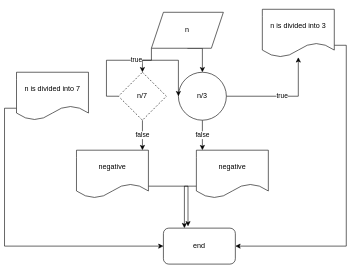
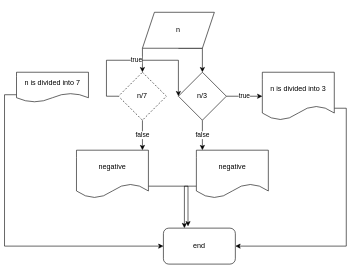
- <mxCell id="4" value="n" style="shape=parallelogram;perimeter=parallelogramPerimeter;whiteSpace=wrap;html=1;fixedSize=1;" vertex="1" parent="1"><mxGeometry x="245" y="20" width="120" height="60" as="geometry" /></mxCell>
+ <mxCell id="4" value="n" style="shape=parallelogram;perimeter=parallelogramPerimeter;whiteSpace=wrap;html=1;fixedSize=1;" vertex="1" parent="1"><mxGeometry x="230" y="20" width="120" height="60" as="geometry" /></mxCell>
- <mxCell id="12" value="n is divided into 3" style="shape=document;whiteSpace=wrap;html=1;boundedLbl=1;" vertex="1" parent="1"><mxGeometry x="430" y="15" width="120" height="80" as="geometry" /></mxCell>
+ <mxCell id="12" value="n is divided into 3" style="shape=document;whiteSpace=wrap;html=1;boundedLbl=1;" vertex="1" parent="1"><mxGeometry x="430" y="120" width="120" height="80" as="geometry" /></mxCell>
- <mxCell id="14" value="n is divided into 7" style="shape=document;whiteSpace=wrap;html=1;boundedLbl=1;" vertex="1" parent="1"><mxGeometry x="20" y="120" width="120" height="80" as="geometry" /></mxCell>
+ <mxCell id="14" value="n is divided into 7" style="shape=document;whiteSpace=wrap;html=1;boundedLbl=1;" vertex="1" parent="1"><mxGeometry x="20" y="120" width="120" height="50" as="geometry" /></mxCell>
- <mxCell id="7" value="n/3" style="ellipse;whiteSpace=wrap;html=1;" vertex="1" parent="1"><mxGeometry x="290" y="120" width="80" height="80" as="geometry" /></mxCell>
+ <mxCell id="7" value="n/3" style="rhombus;whiteSpace=wrap;html=1;" vertex="1" parent="1"><mxGeometry x="290" y="120" width="80" height="80" as="geometry" /></mxCell>
